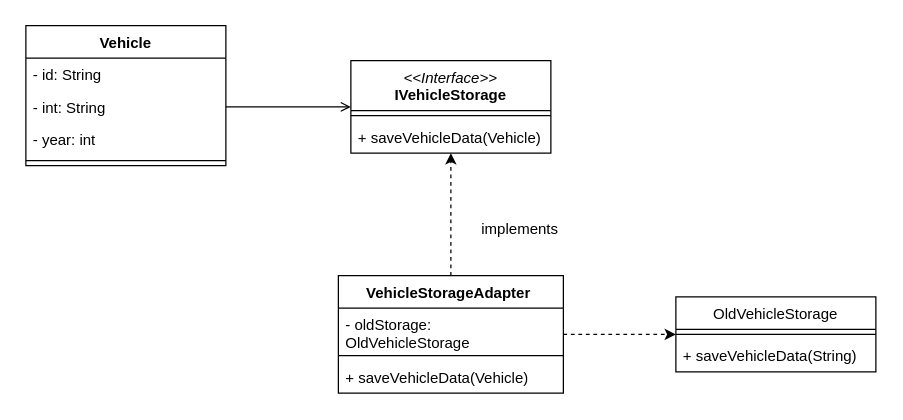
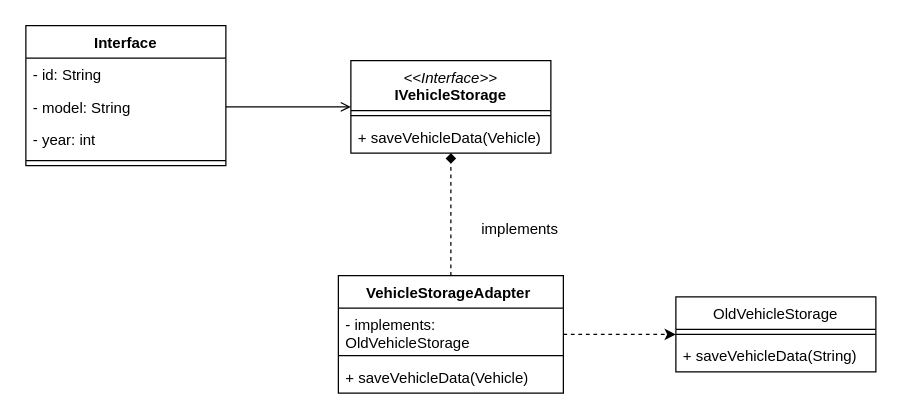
- <mxCell id="8" value="Vehicle" style="swimlane;fontStyle=1;align=center;verticalAlign=top;childLayout=stackLayout;horizontal=1;startSize=26;horizontalStack=0;resizeParent=1;resizeParentMax=0;resizeLast=0;collapsible=1;marginBottom=0;whiteSpace=wrap;html=1;" vertex="1" parent="1"><mxGeometry x="20" y="20" width="160" height="112" as="geometry" /></mxCell>
+ <mxCell id="8" value="Interface" style="swimlane;fontStyle=1;align=center;verticalAlign=top;childLayout=stackLayout;horizontal=1;startSize=26;horizontalStack=0;resizeParent=1;resizeParentMax=0;resizeLast=0;collapsible=1;marginBottom=0;whiteSpace=wrap;html=1;" vertex="1" parent="1"><mxGeometry x="20" y="20" width="160" height="112" as="geometry" /></mxCell>
- <mxCell id="10" value="- int: String" style="text;strokeColor=none;fillColor=none;align=left;verticalAlign=top;spacingLeft=4;spacingRight=4;overflow=hidden;rotatable=0;points=[[0,0.5],[1,0.5]];portConstraint=eastwest;whiteSpace=wrap;html=1;" vertex="1" parent="8"><mxGeometry y="52" width="160" height="26" as="geometry" /></mxCell>
+ <mxCell id="10" value="- model: String" style="text;strokeColor=none;fillColor=none;align=left;verticalAlign=top;spacingLeft=4;spacingRight=4;overflow=hidden;rotatable=0;points=[[0,0.5],[1,0.5]];portConstraint=eastwest;whiteSpace=wrap;html=1;" vertex="1" parent="8"><mxGeometry y="52" width="160" height="26" as="geometry" /></mxCell>
- <mxCell id="14" style="edgeStyle=orthogonalEdgeStyle;rounded=0;orthogonalLoop=1;jettySize=auto;html=1;dashed=1;" edge="1" parent="1" source="15" target="5"><mxGeometry relative="1" as="geometry" /></mxCell>
+ <mxCell id="14" style="edgeStyle=orthogonalEdgeStyle;rounded=0;orthogonalLoop=1;jettySize=auto;html=1;dashed=1;endArrow=diamond;" edge="1" parent="1" source="15" target="5"><mxGeometry relative="1" as="geometry" /></mxCell>
- <mxCell id="16" value="- oldStorage: OldVehicleStorage&amp;nbsp;" style="text;strokeColor=none;fillColor=none;align=left;verticalAlign=top;spacingLeft=4;spacingRight=4;overflow=hidden;rotatable=0;points=[[0,0.5],[1,0.5]];portConstraint=eastwest;whiteSpace=wrap;html=1;" vertex="1" parent="15"><mxGeometry y="26" width="180" height="34" as="geometry" /></mxCell>
+ <mxCell id="16" value="- implements: OldVehicleStorage&amp;nbsp;" style="text;strokeColor=none;fillColor=none;align=left;verticalAlign=top;spacingLeft=4;spacingRight=4;overflow=hidden;rotatable=0;points=[[0,0.5],[1,0.5]];portConstraint=eastwest;whiteSpace=wrap;html=1;" vertex="1" parent="15"><mxGeometry y="26" width="180" height="34" as="geometry" /></mxCell>
